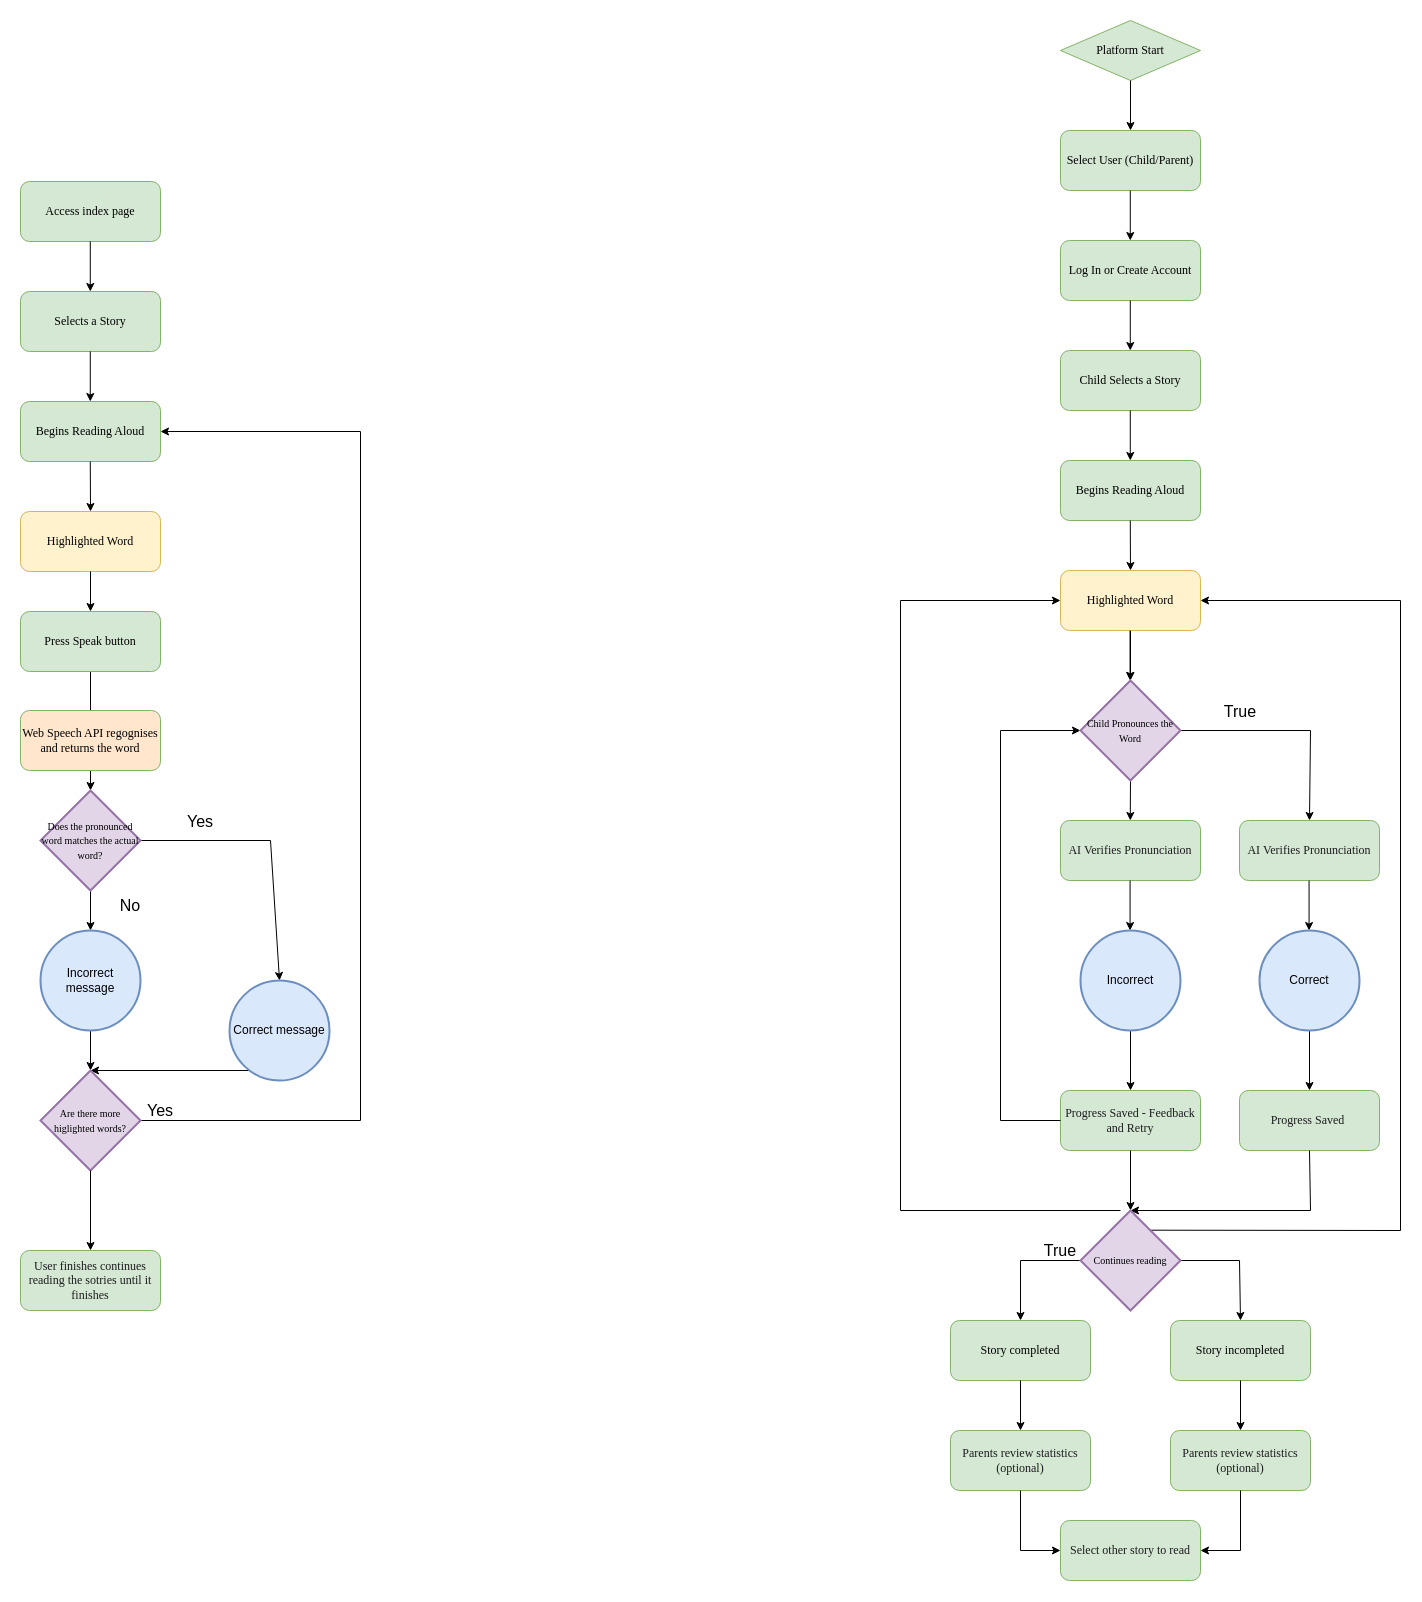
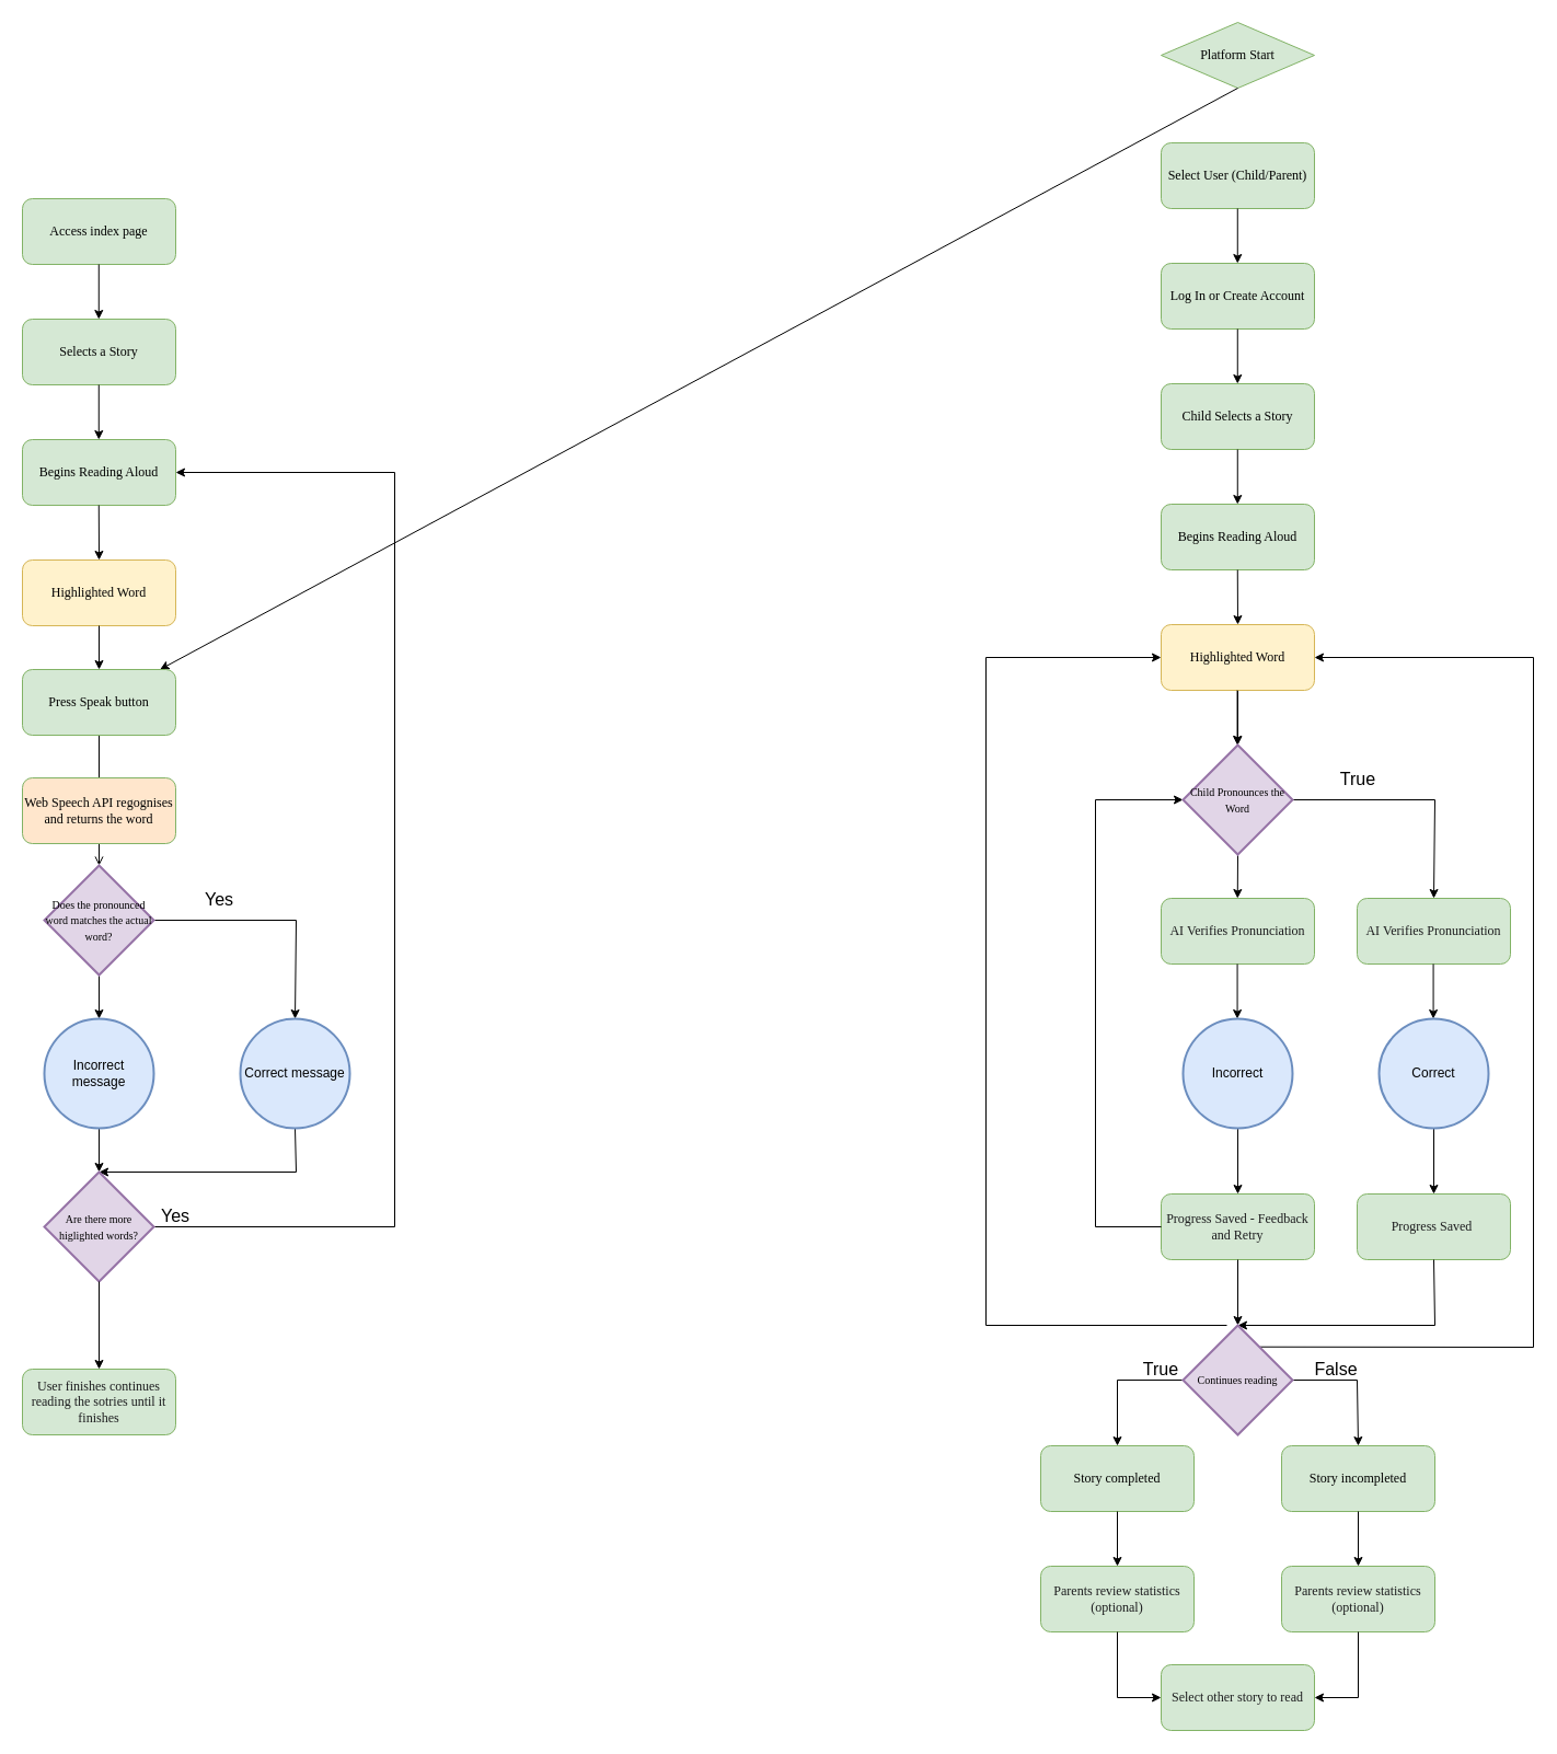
- <mxCell id="11" value="" style="endArrow=classic;html=1;rounded=0;exitX=0.5;exitY=1;exitDx=0;exitDy=0;entryX=0.5;entryY=0;entryDx=0;entryDy=0;" edge="1" parent="1" source="2" target="3"><mxGeometry width="50" height="50" relative="1" as="geometry"><mxPoint x="1119.99" y="230" as="sourcePoint" /><mxPoint x="1169.99" y="180" as="targetPoint" /></mxGeometry></mxCell>
+ <mxCell id="11" value="" style="endArrow=classic;html=1;rounded=0;exitX=0.5;exitY=1;exitDx=0;exitDy=0;" edge="1" parent="1" source="2" target="67"><mxGeometry width="50" height="50" relative="1" as="geometry"><mxPoint x="1119.99" y="230" as="sourcePoint" /><mxPoint x="1169.99" y="180" as="targetPoint" /></mxGeometry></mxCell>
- <mxCell id="51" value="" style="edgeStyle=orthogonalEdgeStyle;rounded=0;orthogonalLoop=1;jettySize=auto;html=1;exitX=0.5;exitY=1;exitDx=0;exitDy=0;entryX=0.5;entryY=0;entryDx=0;entryDy=0;entryPerimeter=0;" edge="1" parent="1" source="67" target="64"><mxGeometry relative="1" as="geometry"><Array as="points"><mxPoint x="90.01" y="720" /><mxPoint x="90.01" y="720" /></Array></mxGeometry></mxCell>
+ <mxCell id="51" value="" style="edgeStyle=orthogonalEdgeStyle;rounded=0;orthogonalLoop=1;jettySize=auto;html=1;exitX=0.5;exitY=1;exitDx=0;exitDy=0;entryX=0.5;entryY=0;entryDx=0;entryDy=0;entryPerimeter=0;endArrow=open;" edge="1" parent="1" source="67" target="64"><mxGeometry relative="1" as="geometry"><Array as="points"><mxPoint x="90.01" y="720" /><mxPoint x="90.01" y="720" /></Array></mxGeometry></mxCell>
- <mxCell id="71" value="&lt;font style=&quot;font-size: 16px;&quot;&gt;No&lt;/font&gt;" style="text;html=1;align=center;verticalAlign=middle;whiteSpace=wrap;rounded=0;" vertex="1" parent="1"><mxGeometry x="100.01" y="890" width="60" height="30" as="geometry" /></mxCell>
- <mxCell id="66" value="Correct message" style="strokeWidth=2;html=1;shape=mxgraph.flowchart.start_2;whiteSpace=wrap;fillColor=#dae8fc;strokeColor=#6c8ebf;" vertex="1" parent="1"><mxGeometry x="229.01" y="980" width="100" height="100" as="geometry" /></mxCell>
+ <mxCell id="66" value="Correct message" style="strokeWidth=2;html=1;shape=mxgraph.flowchart.start_2;whiteSpace=wrap;fillColor=#dae8fc;strokeColor=#6c8ebf;" vertex="1" parent="1"><mxGeometry x="219.01" y="930" width="100" height="100" as="geometry" /></mxCell>
+ <mxCell id="42" value="&lt;font style=&quot;font-size: 16px;&quot;&gt;False&lt;/font&gt;" style="text;html=1;align=center;verticalAlign=middle;whiteSpace=wrap;rounded=0;" vertex="1" parent="1"><mxGeometry x="1190" y="1235" width="60" height="30" as="geometry" /></mxCell>
